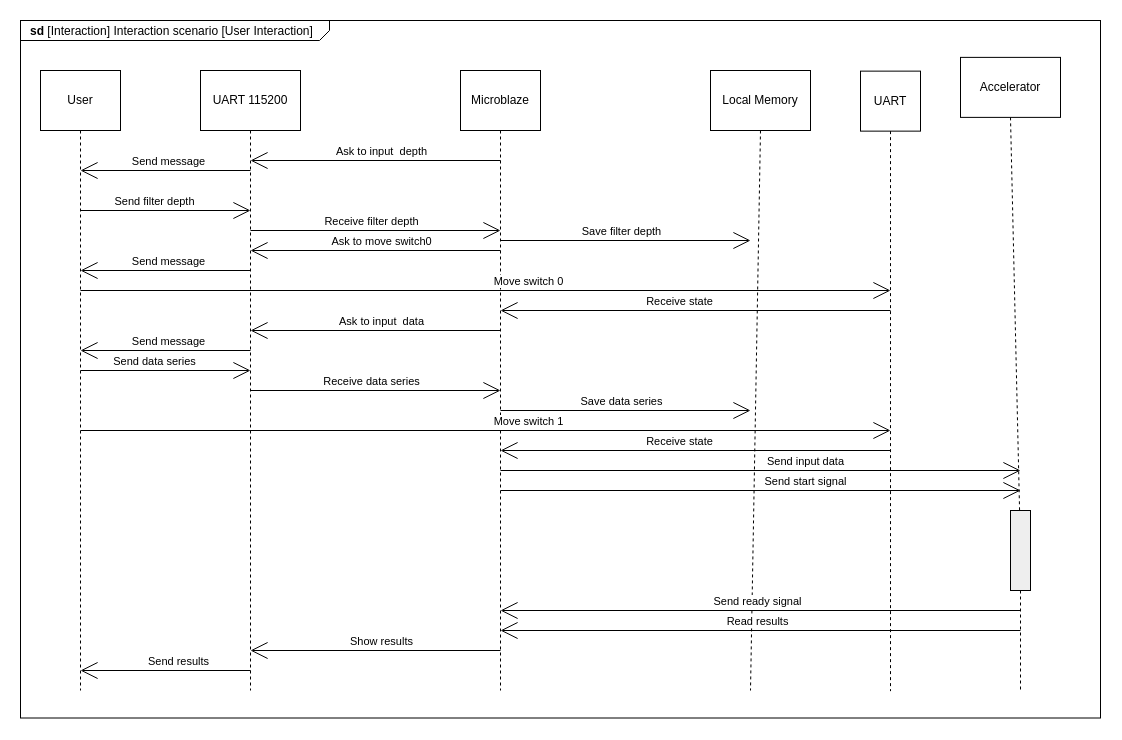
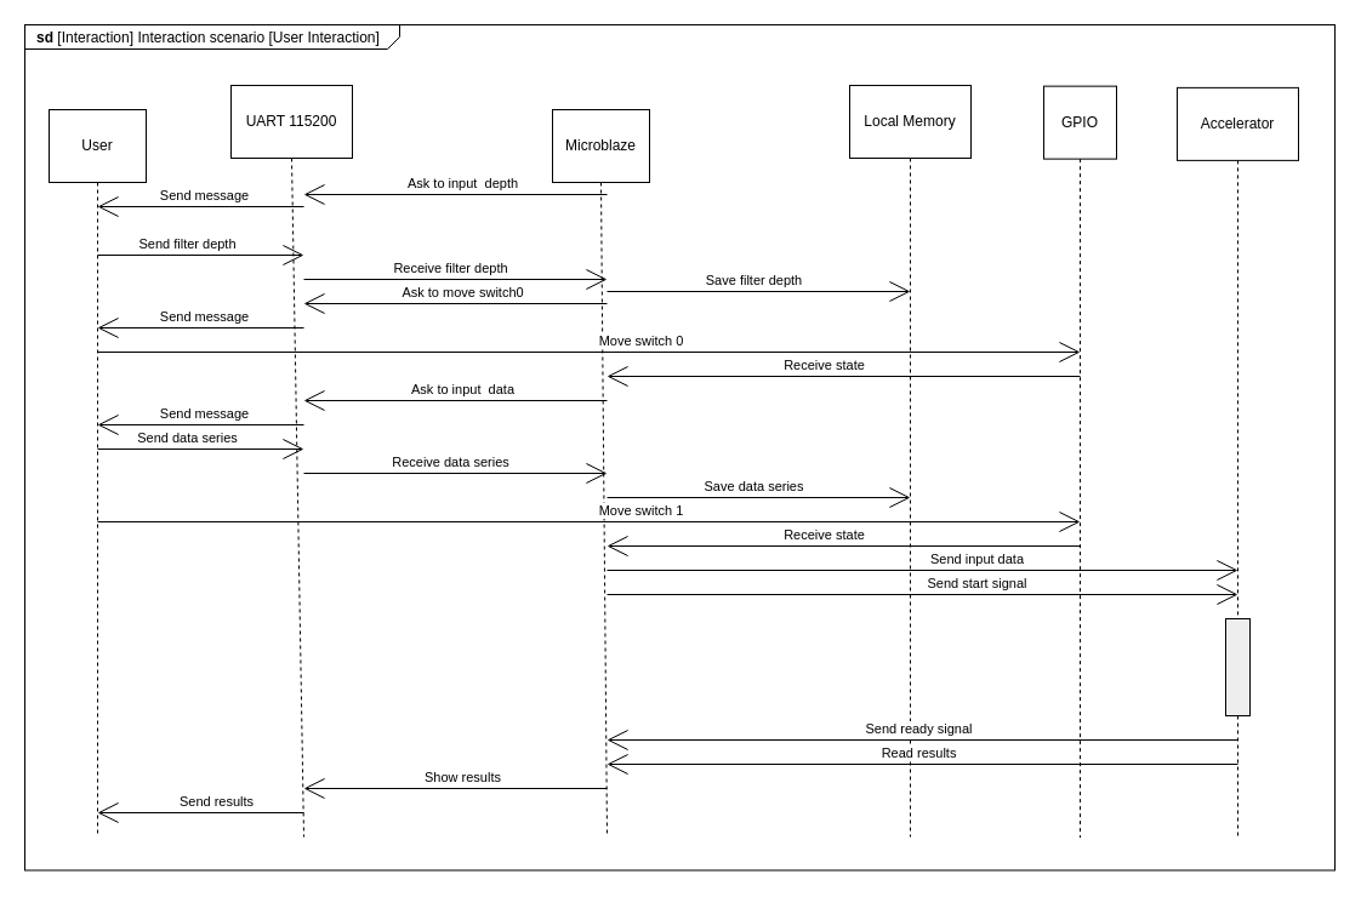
- <mxCell id="13" value="Accelerator" style="shape=rect;html=1;whiteSpace=wrap;align=center;" vertex="1" parent="1"><mxGeometry x="960" y="56.88" width="100" height="60" as="geometry" /></mxCell>
+ <mxCell id="13" value="Accelerator" style="shape=rect;html=1;whiteSpace=wrap;align=center;" vertex="1" parent="1"><mxGeometry x="970" y="71.88" width="100" height="60" as="geometry" /></mxCell>
- <mxCell id="3" value="User" style="shape=rect;html=1;whiteSpace=wrap;align=center;" vertex="1" parent="1"><mxGeometry x="40" y="70" width="80" height="60" as="geometry" /></mxCell>
+ <mxCell id="3" value="User" style="shape=rect;html=1;whiteSpace=wrap;align=center;" vertex="1" parent="1"><mxGeometry x="40" y="90" width="80" height="60" as="geometry" /></mxCell>
- <mxCell id="5" value="UART 115200" style="shape=rect;html=1;whiteSpace=wrap;align=center;" vertex="1" parent="1"><mxGeometry x="200" y="70" width="100" height="60" as="geometry" /></mxCell>
+ <mxCell id="5" value="UART 115200" style="shape=rect;html=1;whiteSpace=wrap;align=center;" vertex="1" parent="1"><mxGeometry x="190" y="70" width="100" height="60" as="geometry" /></mxCell>
- <mxCell id="7" value="Microblaze" style="shape=rect;html=1;whiteSpace=wrap;align=center;" vertex="1" parent="1"><mxGeometry x="460" y="70" width="80" height="60" as="geometry" /></mxCell>
+ <mxCell id="7" value="Microblaze" style="shape=rect;html=1;whiteSpace=wrap;align=center;" vertex="1" parent="1"><mxGeometry x="455" y="90" width="80" height="60" as="geometry" /></mxCell>
- <mxCell id="9" value="Local Memory" style="shape=rect;html=1;whiteSpace=wrap;align=center;" vertex="1" parent="1"><mxGeometry x="710" y="70" width="100" height="60" as="geometry" /></mxCell>
+ <mxCell id="9" value="Local Memory" style="shape=rect;html=1;whiteSpace=wrap;align=center;" vertex="1" parent="1"><mxGeometry x="700" y="70" width="100" height="60" as="geometry" /></mxCell>
- <mxCell id="11" value="UART" style="shape=rect;html=1;whiteSpace=wrap;align=center;" vertex="1" parent="1"><mxGeometry x="860" y="70.63" width="60" height="60" as="geometry" /></mxCell>
+ <mxCell id="11" value="GPIO" style="shape=rect;html=1;whiteSpace=wrap;align=center;" vertex="1" parent="1"><mxGeometry x="860" y="70.63" width="60" height="60" as="geometry" /></mxCell>
